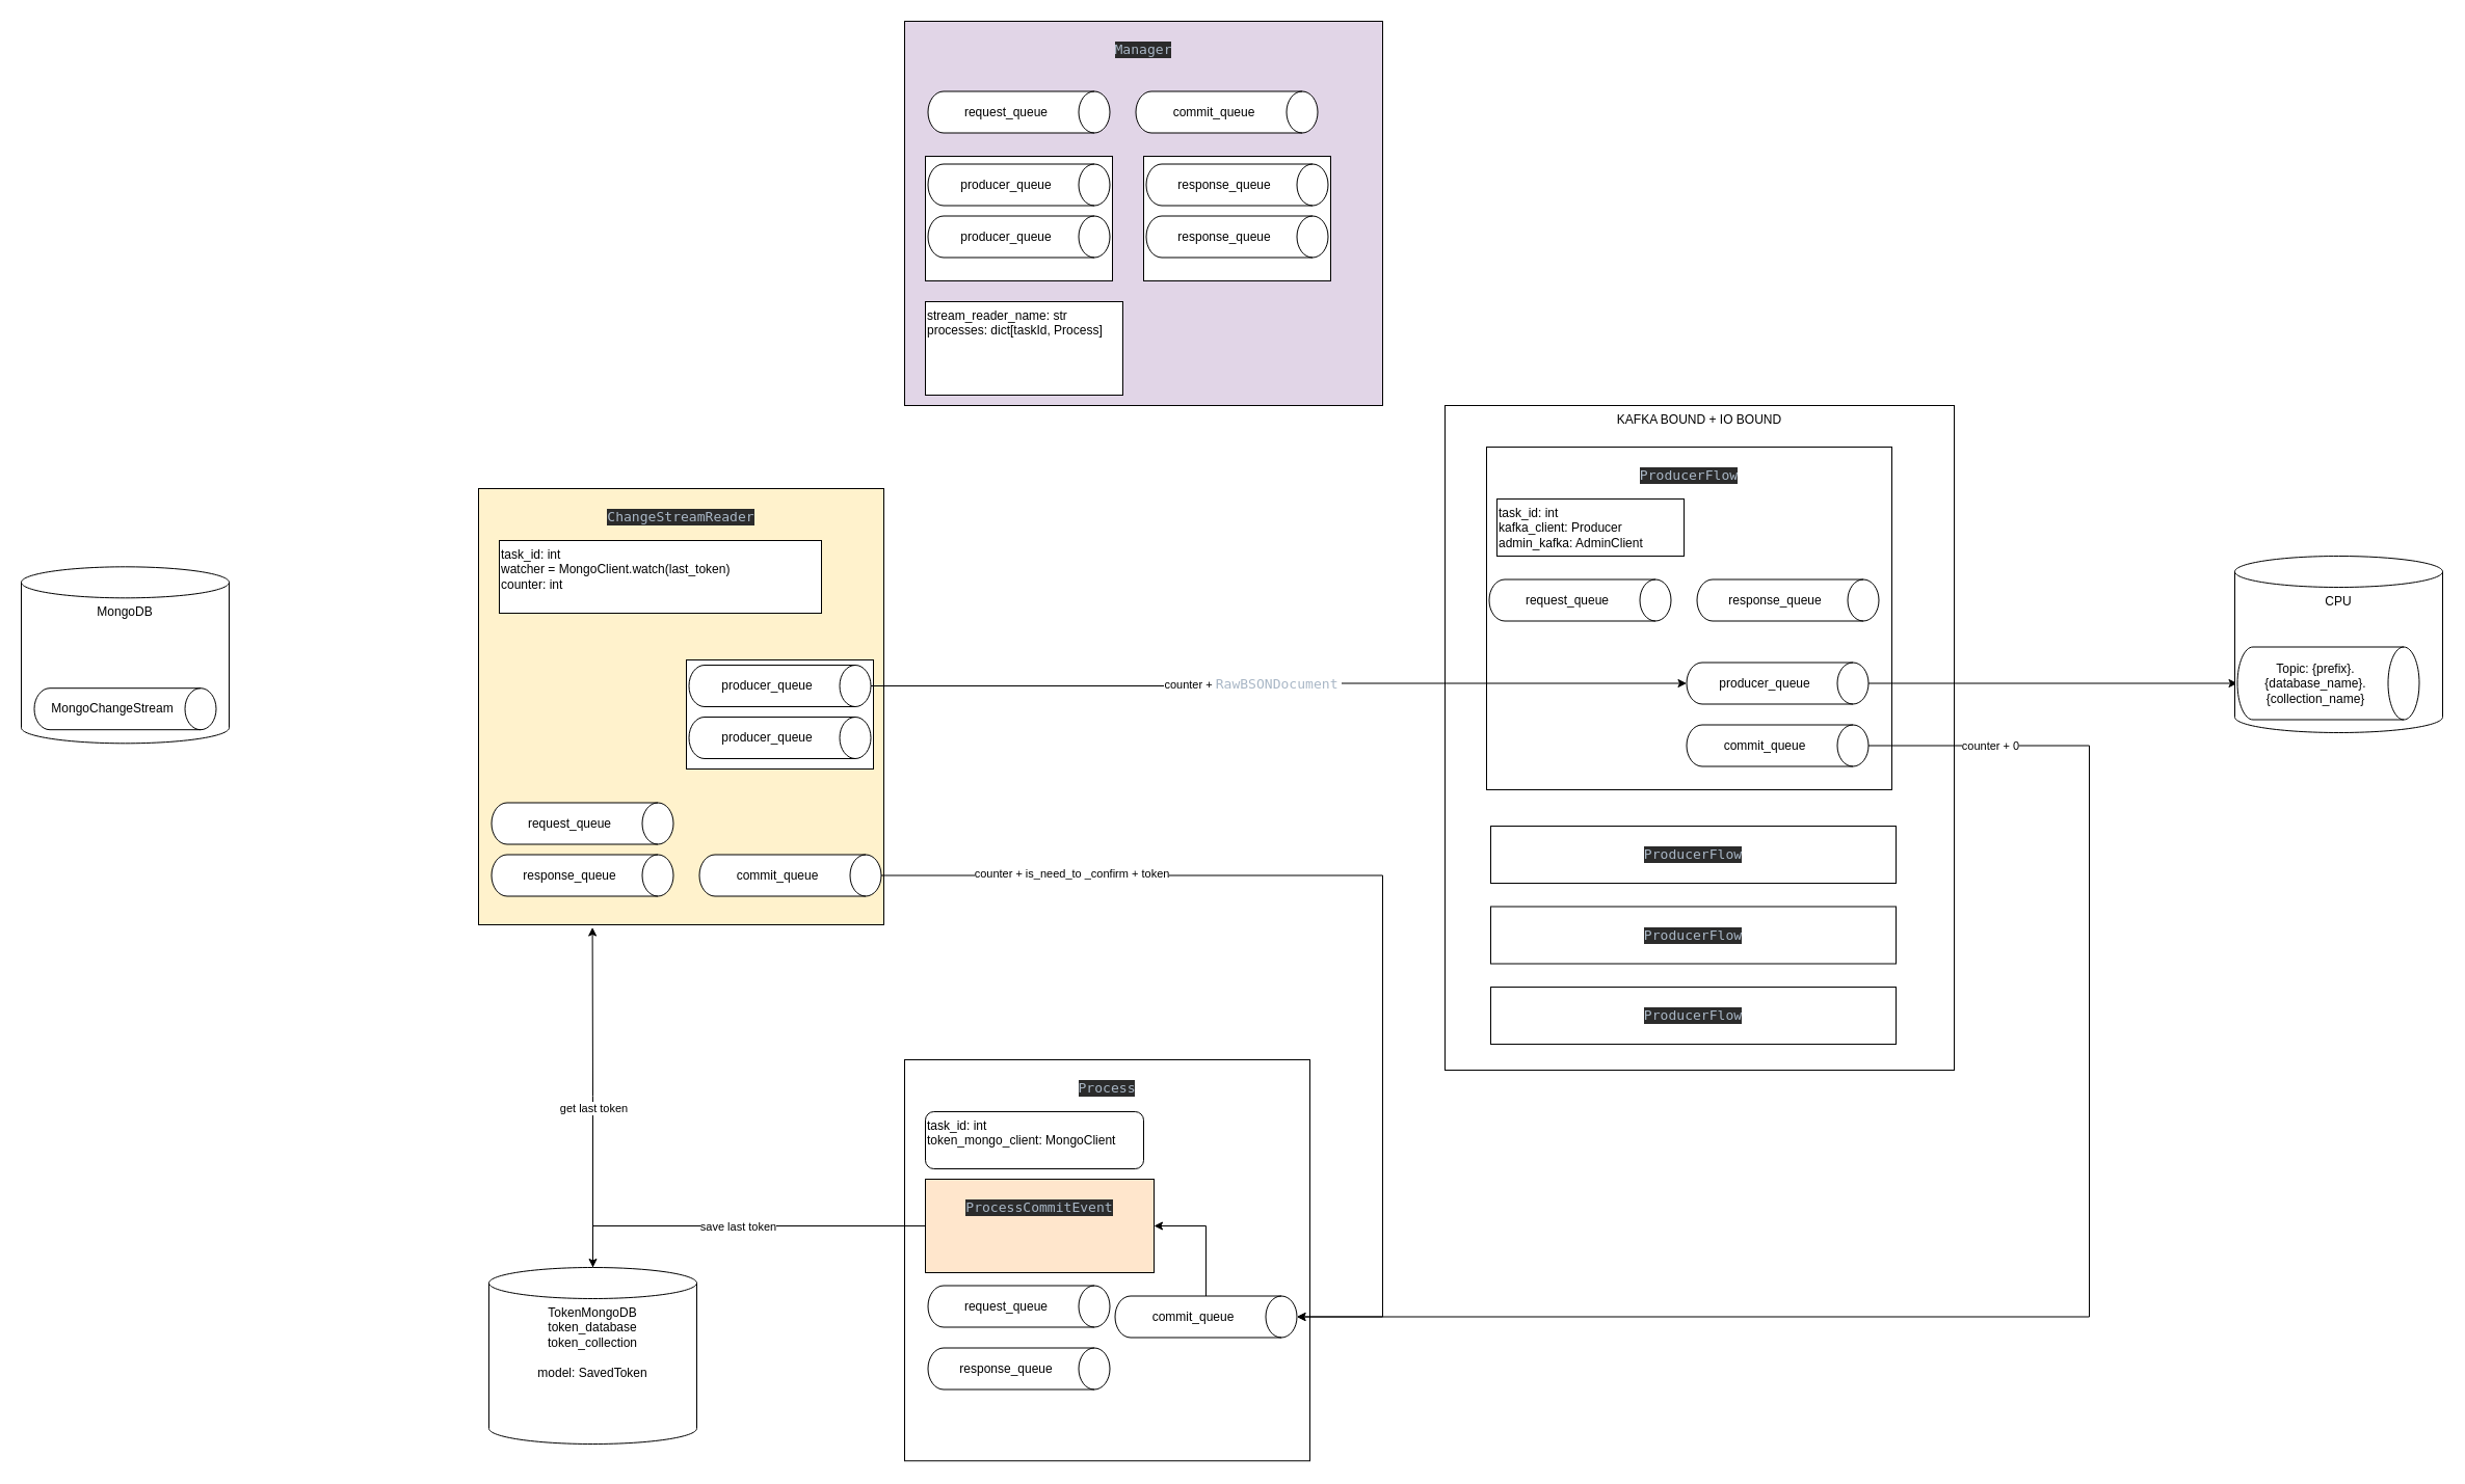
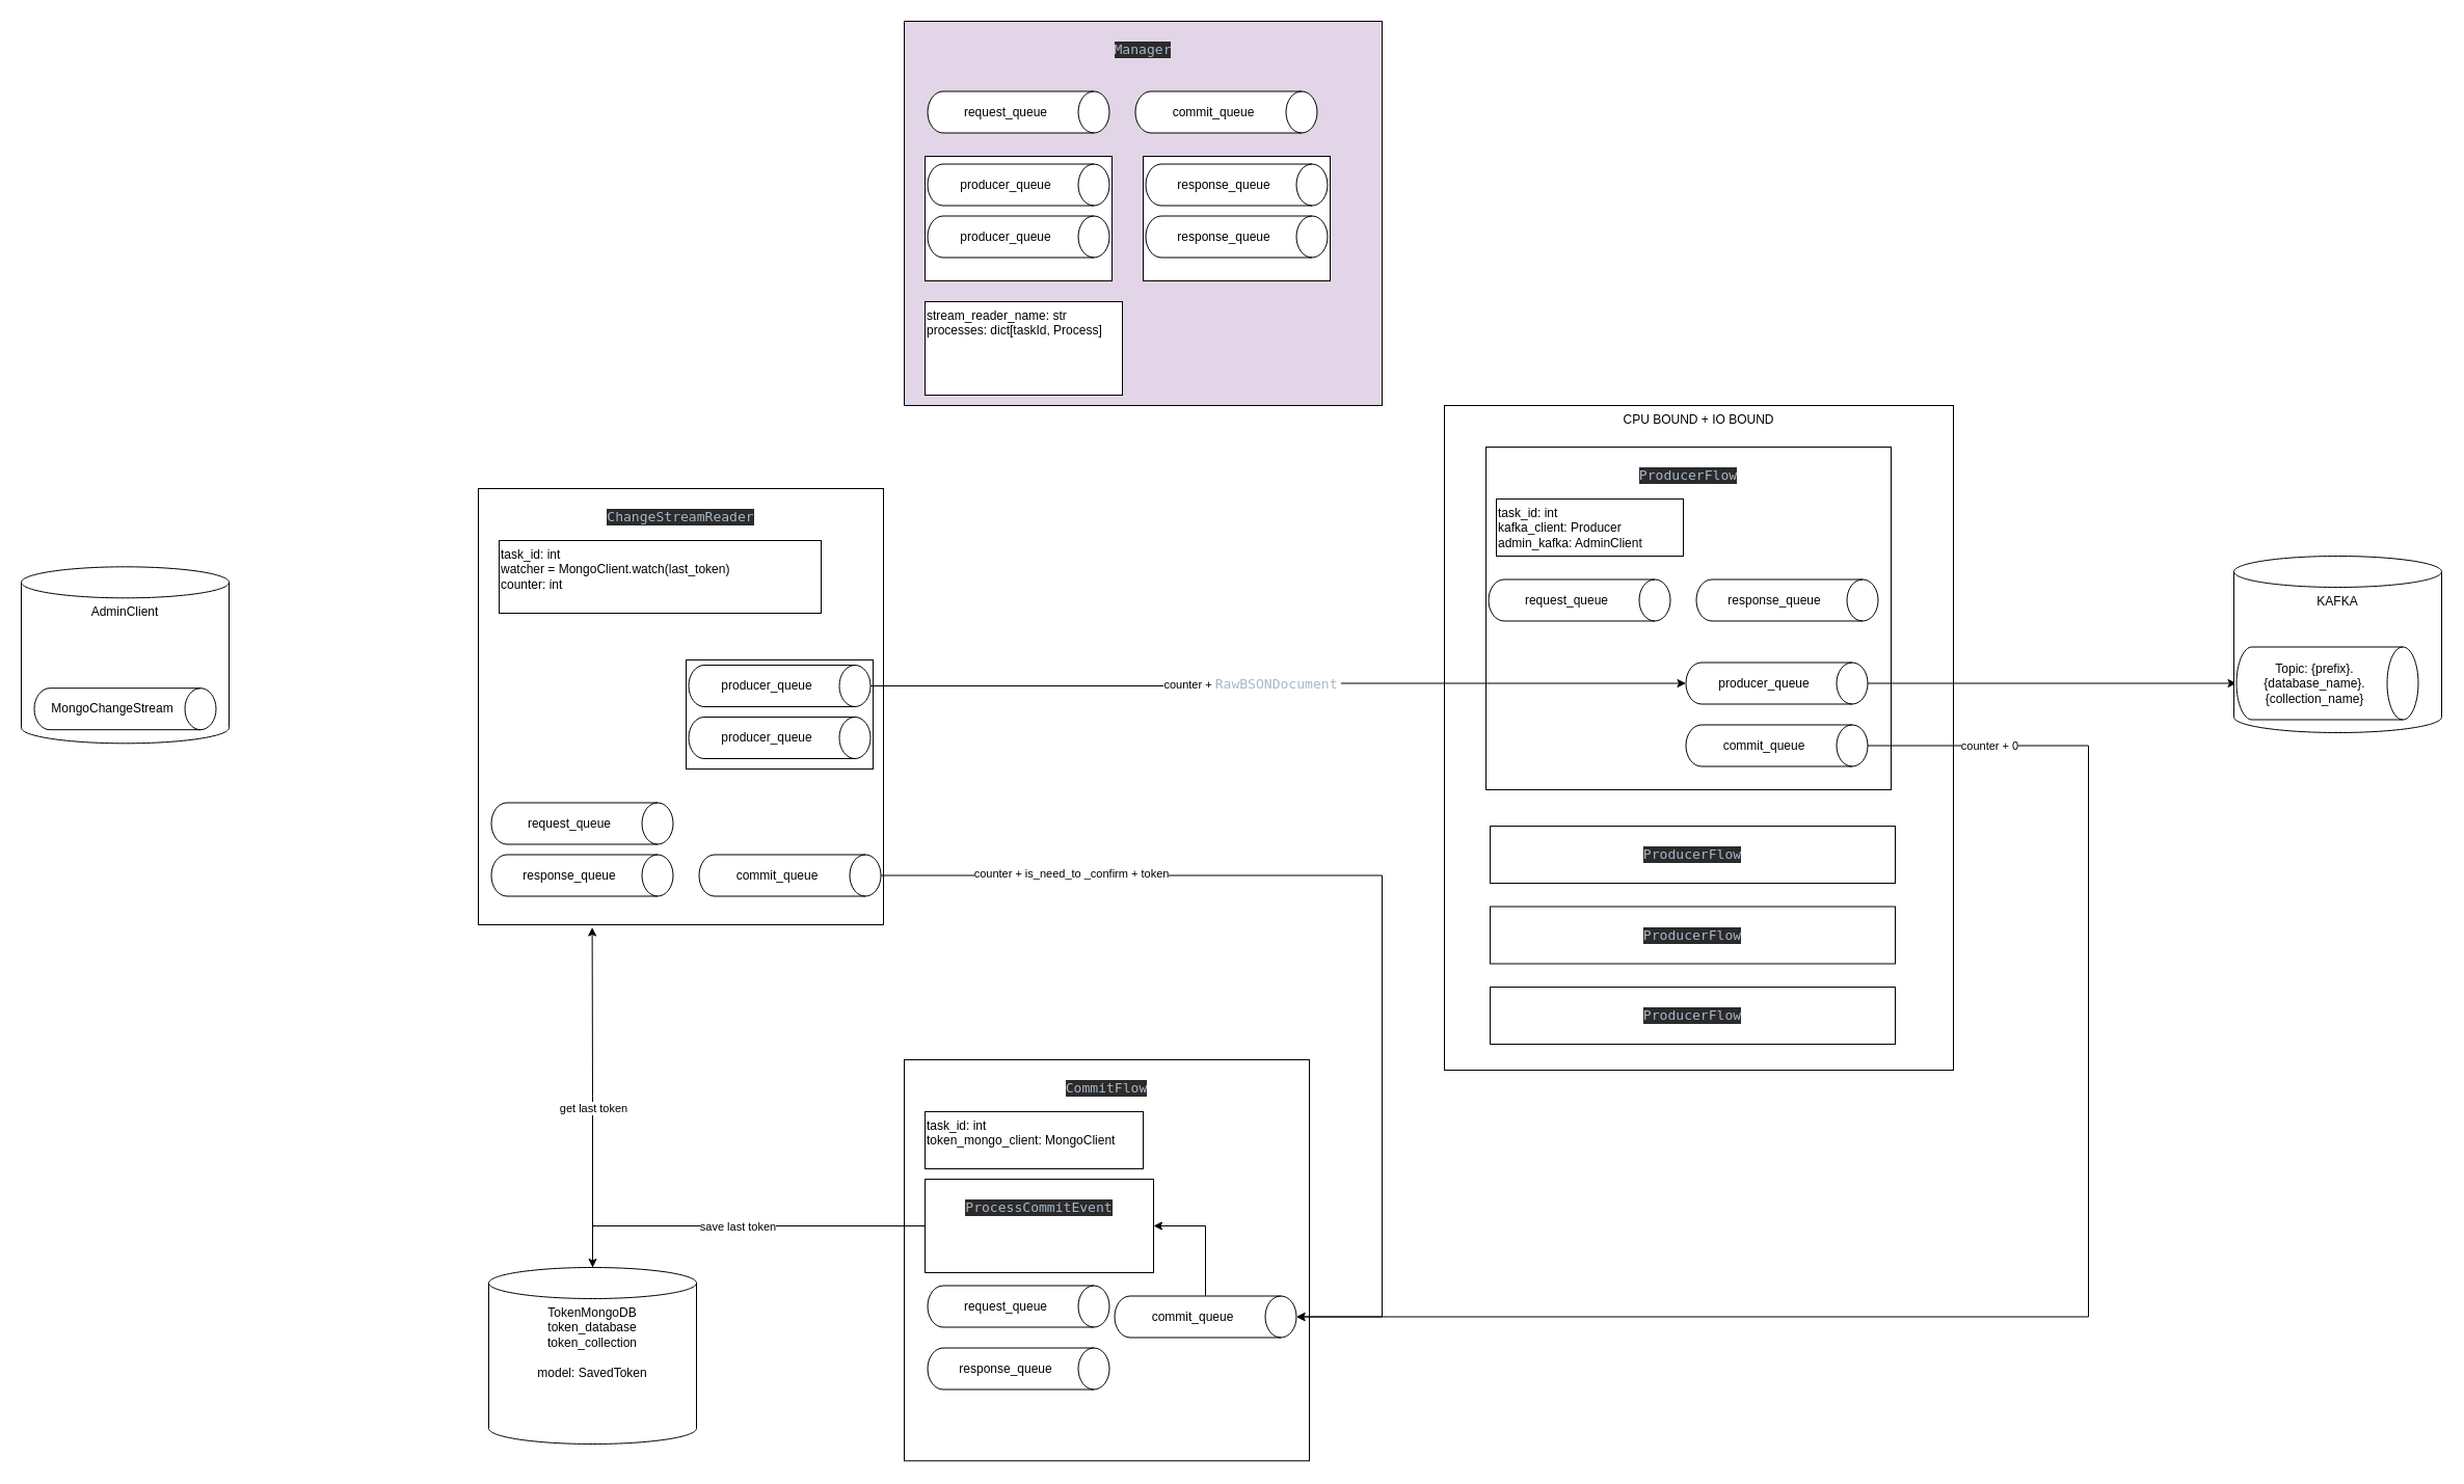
- <mxCell id="2" value="KAFKA BOUND + IO BOUND" style="rounded=0;whiteSpace=wrap;html=1;verticalAlign=top;" vertex="1" parent="1"><mxGeometry x="1390" y="390" width="490" height="640" as="geometry" /></mxCell>
+ <mxCell id="2" value="CPU BOUND + IO BOUND" style="rounded=0;whiteSpace=wrap;html=1;verticalAlign=top;" vertex="1" parent="1"><mxGeometry x="1390" y="390" width="490" height="640" as="geometry" /></mxCell>
- <mxCell id="40" value="CPU" style="shape=cylinder3;whiteSpace=wrap;html=1;boundedLbl=1;backgroundOutline=1;size=15;horizontal=1;verticalAlign=top;" vertex="1" parent="1"><mxGeometry x="2150" y="535" width="200" height="170" as="geometry" /></mxCell>
+ <mxCell id="40" value="KAFKA" style="shape=cylinder3;whiteSpace=wrap;html=1;boundedLbl=1;backgroundOutline=1;size=15;horizontal=1;verticalAlign=top;" vertex="1" parent="1"><mxGeometry x="2150" y="535" width="200" height="170" as="geometry" /></mxCell>
- <mxCell id="7" value="MongoDB" style="shape=cylinder3;whiteSpace=wrap;html=1;boundedLbl=1;backgroundOutline=1;size=15;horizontal=1;verticalAlign=top;" vertex="1" parent="1"><mxGeometry x="20" y="545.31" width="200" height="170" as="geometry" /></mxCell>
+ <mxCell id="7" value="AdminClient" style="shape=cylinder3;whiteSpace=wrap;html=1;boundedLbl=1;backgroundOutline=1;size=15;horizontal=1;verticalAlign=top;" vertex="1" parent="1"><mxGeometry x="20" y="545.31" width="200" height="170" as="geometry" /></mxCell>
- <mxCell id="5" value="&lt;div style=&quot;background-color:#2b2b2b;color:#a9b7c6&quot;&gt;&lt;pre style=&quot;font-family:'JetBrains Mono',monospace;font-size:9.8pt;&quot;&gt;ChangeStreamReader&lt;/pre&gt;&lt;/div&gt;" style="rounded=0;whiteSpace=wrap;html=1;verticalAlign=top;fillColor=#fff2cc;" vertex="1" parent="1"><mxGeometry x="460" y="470" width="390" height="420" as="geometry" /></mxCell>
+ <mxCell id="5" value="&lt;div style=&quot;background-color:#2b2b2b;color:#a9b7c6&quot;&gt;&lt;pre style=&quot;font-family:'JetBrains Mono',monospace;font-size:9.8pt;&quot;&gt;ChangeStreamReader&lt;/pre&gt;&lt;/div&gt;" style="rounded=0;whiteSpace=wrap;html=1;verticalAlign=top;" vertex="1" parent="1"><mxGeometry x="460" y="470" width="390" height="420" as="geometry" /></mxCell>
- <mxCell id="3" value="&lt;div style=&quot;background-color:#2b2b2b;color:#a9b7c6&quot;&gt;&lt;pre style=&quot;font-family:'JetBrains Mono',monospace;font-size:9.8pt;&quot;&gt;&lt;pre style=&quot;font-family:'JetBrains Mono',monospace;font-size:9.8pt;&quot;&gt;&lt;div&gt;&lt;pre style=&quot;font-family:'JetBrains Mono',monospace;font-size:9.8pt;&quot;&gt;Process&lt;/pre&gt;&lt;/div&gt;&lt;/pre&gt;&lt;/pre&gt;&lt;/div&gt;" style="rounded=0;whiteSpace=wrap;html=1;verticalAlign=top;" vertex="1" parent="1"><mxGeometry x="870" y="1020" width="390" height="386.25" as="geometry" /></mxCell>
+ <mxCell id="3" value="&lt;div style=&quot;background-color:#2b2b2b;color:#a9b7c6&quot;&gt;&lt;pre style=&quot;font-family:'JetBrains Mono',monospace;font-size:9.8pt;&quot;&gt;&lt;pre style=&quot;font-family:'JetBrains Mono',monospace;font-size:9.8pt;&quot;&gt;&lt;div&gt;&lt;pre style=&quot;font-family:'JetBrains Mono',monospace;font-size:9.8pt;&quot;&gt;CommitFlow&lt;/pre&gt;&lt;/div&gt;&lt;/pre&gt;&lt;/pre&gt;&lt;/div&gt;" style="rounded=0;whiteSpace=wrap;html=1;verticalAlign=top;" vertex="1" parent="1"><mxGeometry x="870" y="1020" width="390" height="386.25" as="geometry" /></mxCell>
- <mxCell id="49" value="task_id: int&lt;br&gt;token_mongo_client: MongoClient" style="whiteSpace=wrap;html=1;verticalAlign=top;align=left;rounded=1;" vertex="1" parent="1"><mxGeometry x="890" y="1070" width="210" height="55" as="geometry" /></mxCell>
+ <mxCell id="49" value="task_id: int&lt;br&gt;token_mongo_client: MongoClient" style="rounded=0;whiteSpace=wrap;html=1;verticalAlign=top;align=left;" vertex="1" parent="1"><mxGeometry x="890" y="1070" width="210" height="55" as="geometry" /></mxCell>
- <mxCell id="44" value="&lt;div style=&quot;background-color:#2b2b2b;color:#a9b7c6&quot;&gt;&lt;pre style=&quot;font-family:'JetBrains Mono',monospace;font-size:9.8pt;&quot;&gt;&lt;pre style=&quot;font-family:'JetBrains Mono',monospace;font-size:9.8pt;&quot;&gt;&lt;pre style=&quot;font-family:'JetBrains Mono',monospace;font-size:9.8pt;&quot;&gt;&lt;div&gt;&lt;pre style=&quot;font-family:'JetBrains Mono',monospace;font-size:9.8pt;&quot;&gt;ProcessCommitEvent&lt;/pre&gt;&lt;/div&gt;&lt;/pre&gt;&lt;/pre&gt;&lt;/pre&gt;&lt;/div&gt;" style="rounded=0;whiteSpace=wrap;html=1;verticalAlign=top;fillColor=#ffe6cc;" vertex="1" parent="1"><mxGeometry x="890" y="1135" width="220" height="90" as="geometry" /></mxCell>
+ <mxCell id="44" value="&lt;div style=&quot;background-color:#2b2b2b;color:#a9b7c6&quot;&gt;&lt;pre style=&quot;font-family:'JetBrains Mono',monospace;font-size:9.8pt;&quot;&gt;&lt;pre style=&quot;font-family:'JetBrains Mono',monospace;font-size:9.8pt;&quot;&gt;&lt;pre style=&quot;font-family:'JetBrains Mono',monospace;font-size:9.8pt;&quot;&gt;&lt;div&gt;&lt;pre style=&quot;font-family:'JetBrains Mono',monospace;font-size:9.8pt;&quot;&gt;ProcessCommitEvent&lt;/pre&gt;&lt;/div&gt;&lt;/pre&gt;&lt;/pre&gt;&lt;/pre&gt;&lt;/div&gt;" style="rounded=0;whiteSpace=wrap;html=1;verticalAlign=top;" vertex="1" parent="1"><mxGeometry x="890" y="1135" width="220" height="90" as="geometry" /></mxCell>
